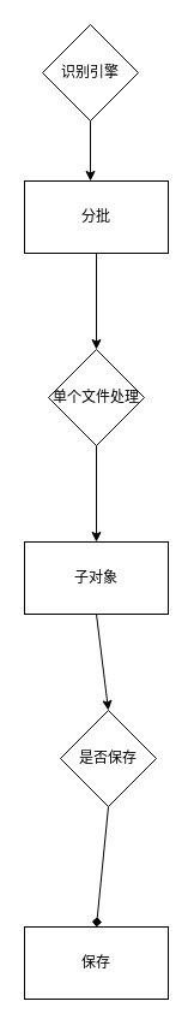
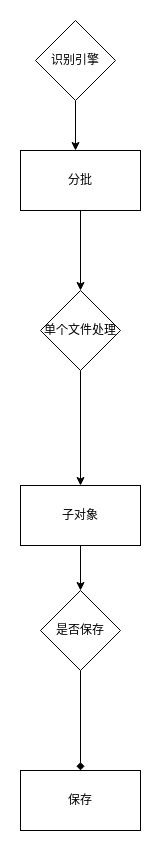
- <mxCell id="9" value="子对象" style="rounded=0;whiteSpace=wrap;html=1;" vertex="1" parent="1"><mxGeometry x="20" y="450" width="120" height="60" as="geometry" /></mxCell>
+ <mxCell id="9" value="子对象" style="rounded=0;whiteSpace=wrap;html=1;" vertex="1" parent="1"><mxGeometry x="20" y="485" width="120" height="60" as="geometry" /></mxCell>
- <mxCell id="11" value="是否保存" style="rhombus;whiteSpace=wrap;html=1;" vertex="1" parent="1"><mxGeometry x="50" y="590" width="80" height="80" as="geometry" /></mxCell>
+ <mxCell id="11" value="是否保存" style="rhombus;whiteSpace=wrap;html=1;" vertex="1" parent="1"><mxGeometry x="40" y="590" width="80" height="80" as="geometry" /></mxCell>
